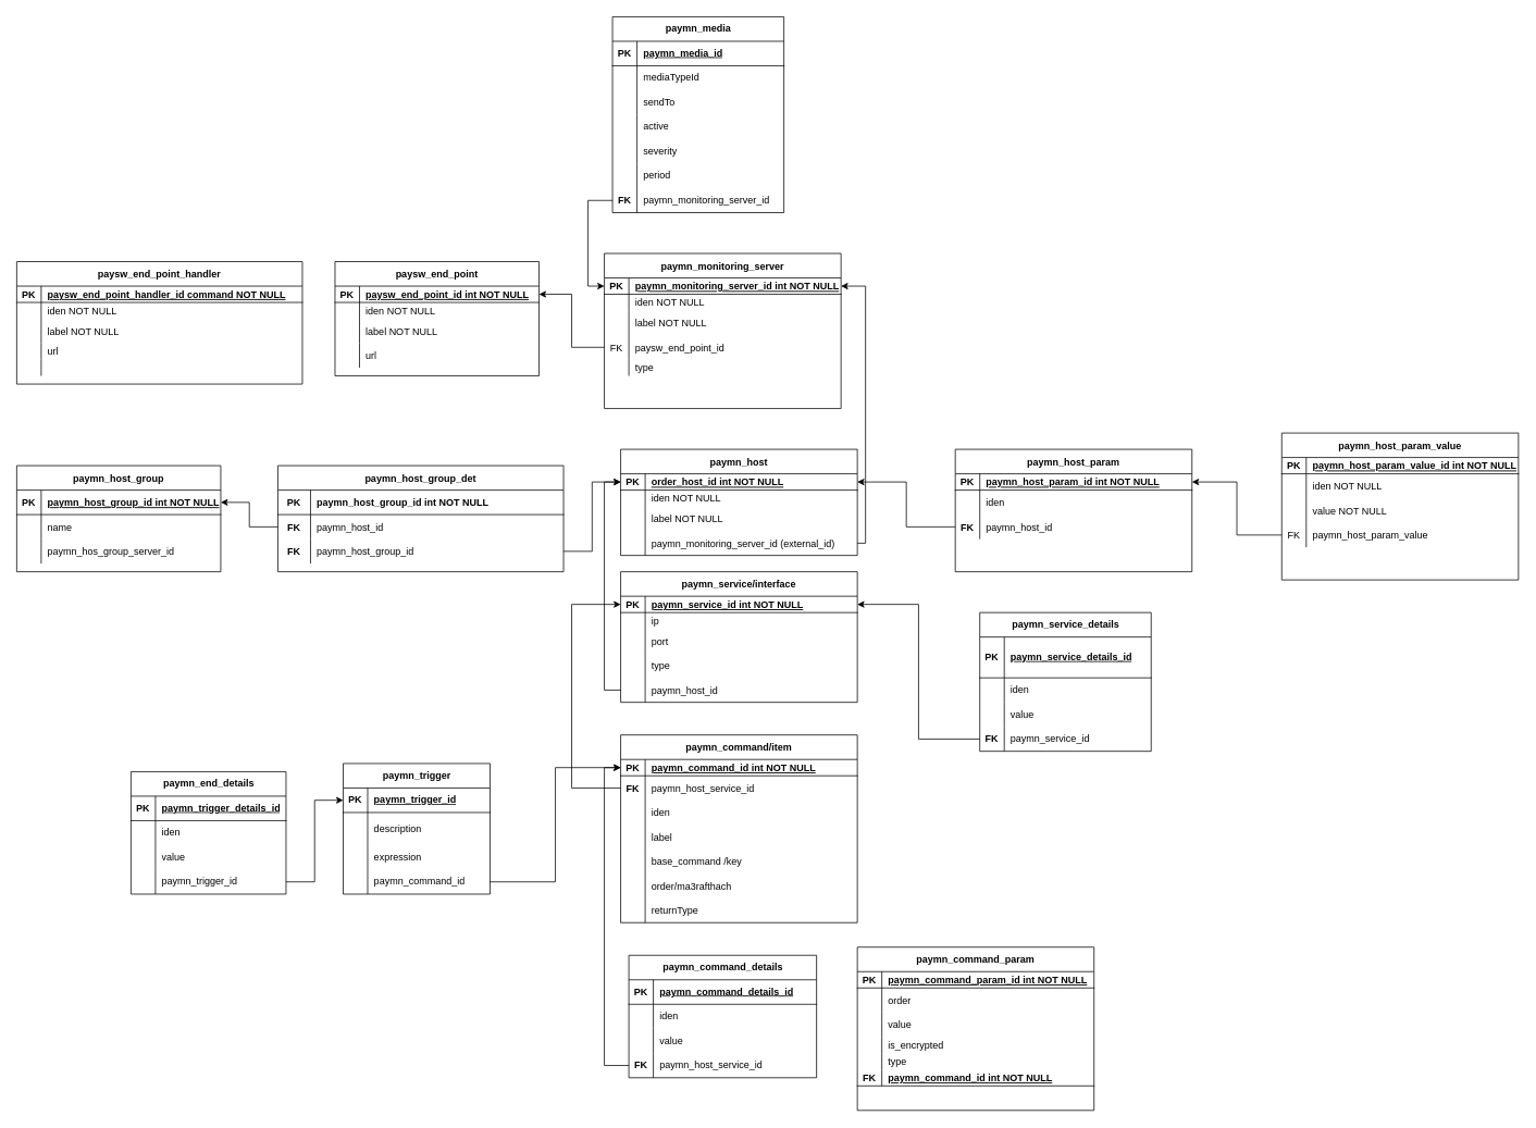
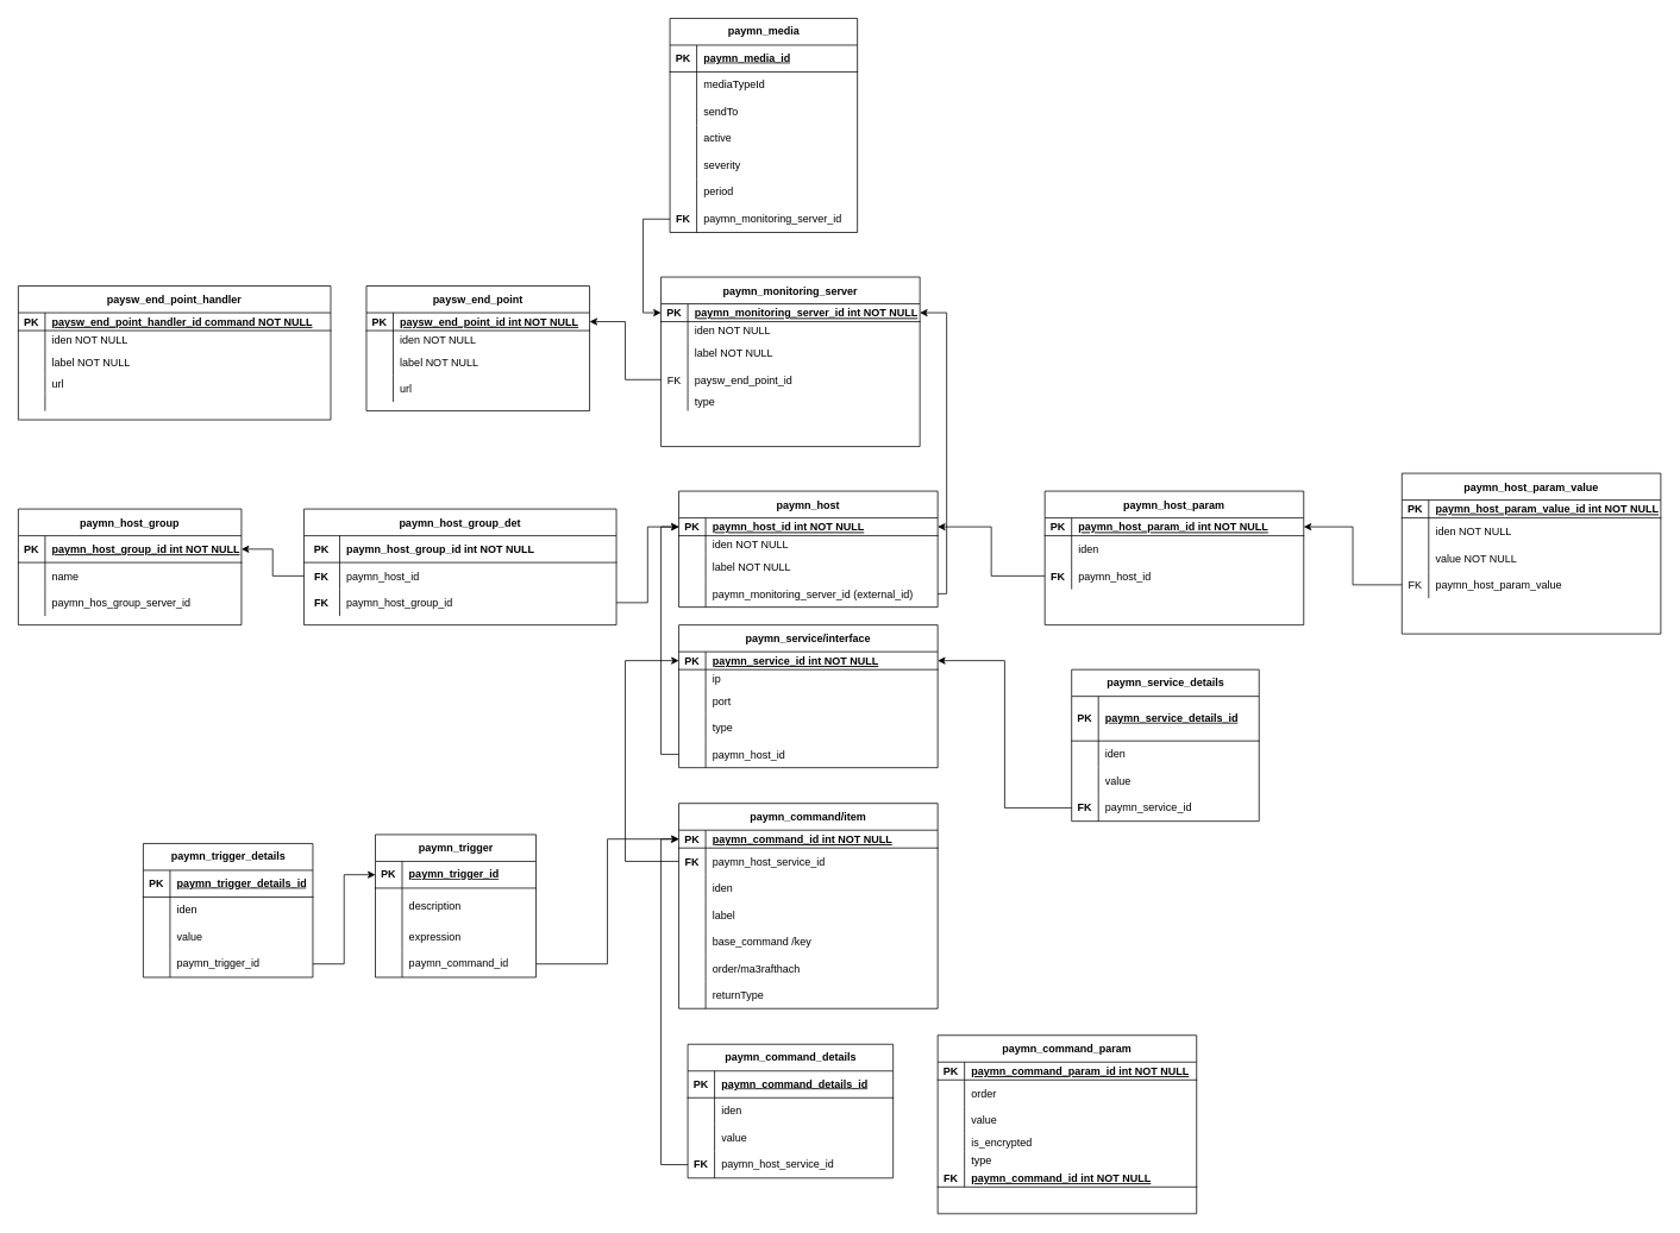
- <mxCell id="25" value="order_host_id int NOT NULL " style="shape=partialRectangle;overflow=hidden;connectable=0;fillColor=none;top=0;left=0;bottom=0;right=0;align=left;spacingLeft=6;fontStyle=5;" parent="23" vertex="1"><mxGeometry x="30" width="260" height="20" as="geometry"><mxRectangle width="260" height="20" as="alternateBounds" /></mxGeometry></mxCell>
+ <mxCell id="25" value="paymn_host_id int NOT NULL " style="shape=partialRectangle;overflow=hidden;connectable=0;fillColor=none;top=0;left=0;bottom=0;right=0;align=left;spacingLeft=6;fontStyle=5;" parent="23" vertex="1"><mxGeometry x="30" width="260" height="20" as="geometry"><mxRectangle width="260" height="20" as="alternateBounds" /></mxGeometry></mxCell>
- <mxCell id="231" value="paymn_end_details" style="shape=table;startSize=30;container=1;collapsible=1;childLayout=tableLayout;fixedRows=1;rowLines=0;fontStyle=1;align=center;resizeLast=1;html=1;" vertex="1" parent="1"><mxGeometry x="160" y="945" width="190" height="150" as="geometry" /></mxCell>
+ <mxCell id="231" value="paymn_trigger_details" style="shape=table;startSize=30;container=1;collapsible=1;childLayout=tableLayout;fixedRows=1;rowLines=0;fontStyle=1;align=center;resizeLast=1;html=1;" vertex="1" parent="1"><mxGeometry x="160" y="945" width="190" height="150" as="geometry" /></mxCell>
